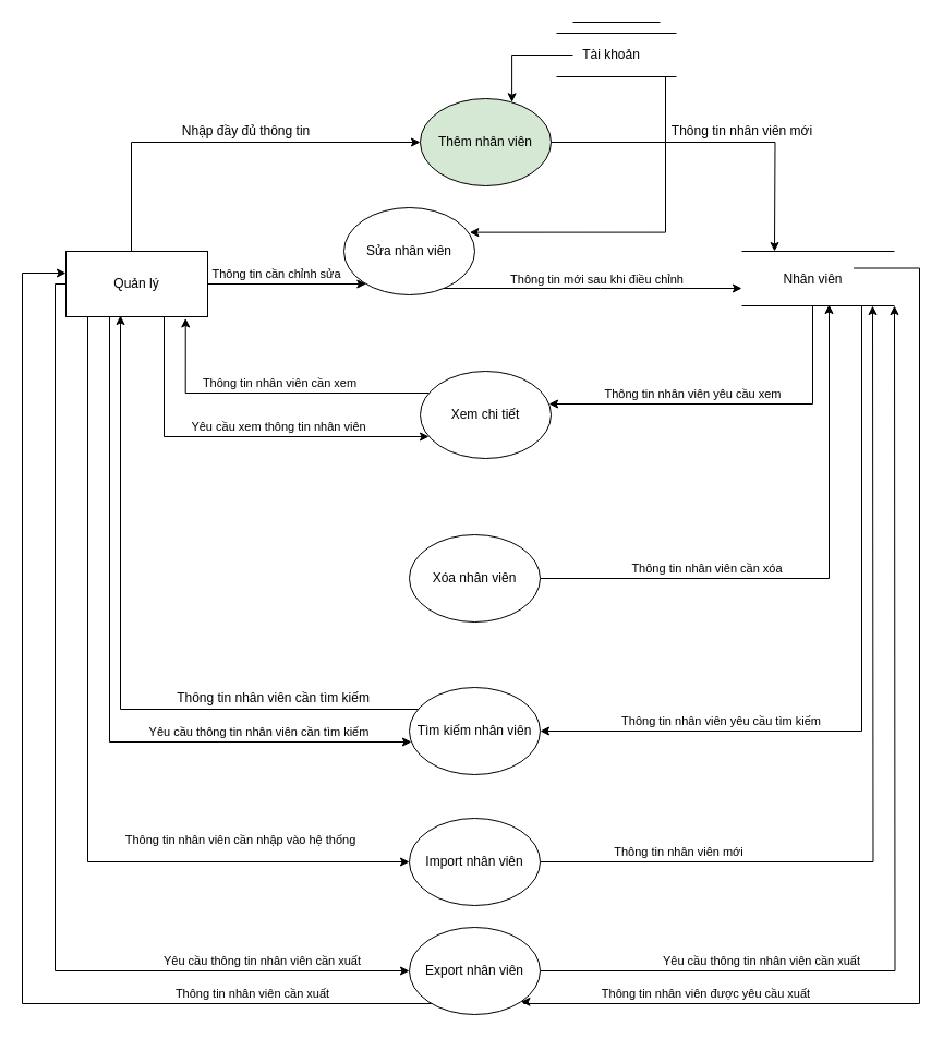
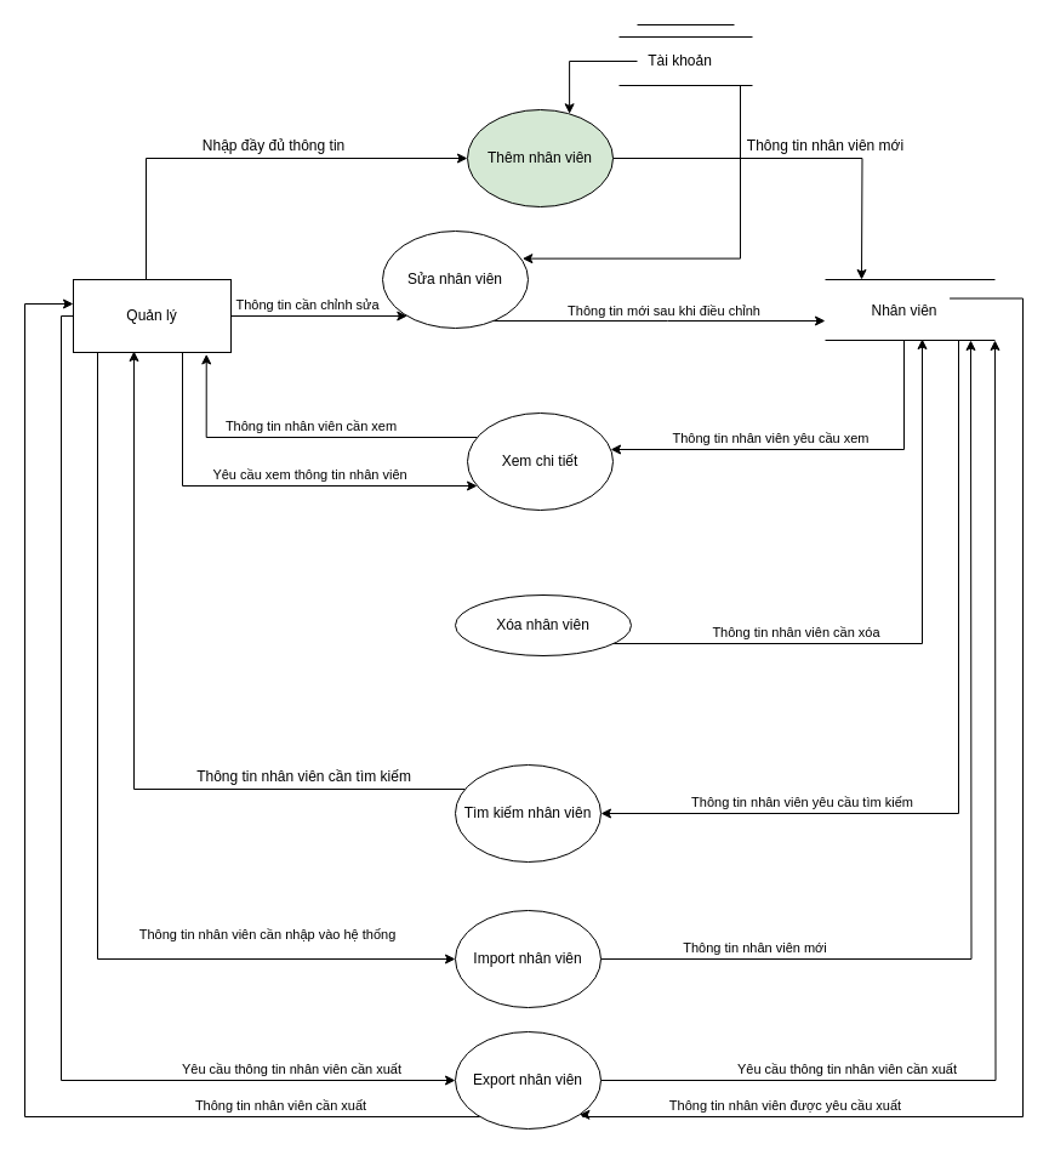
- <mxCell id="29" value="Xóa nhân viên" style="ellipse;whiteSpace=wrap;html=1;" parent="1" vertex="1"><mxGeometry x="375" y="490" width="120" height="80" as="geometry" /></mxCell>
+ <mxCell id="29" value="Xóa nhân viên" style="ellipse;whiteSpace=wrap;html=1;" parent="1" vertex="1"><mxGeometry x="375" y="490" width="145" height="50" as="geometry" /></mxCell>
- <mxCell id="7" style="edgeStyle=orthogonalEdgeStyle;rounded=0;orthogonalLoop=1;jettySize=auto;html=1;" parent="1" source="12" target="31" edge="1"><mxGeometry relative="1" as="geometry"><Array as="points"><mxPoint x="100" y="680" /></Array></mxGeometry></mxCell>
- <mxCell id="8" value="Yêu cầu thông tin nhân viên cần tìm kiếm" style="edgeLabel;html=1;align=center;verticalAlign=middle;resizable=0;points=[];" parent="7" vertex="1" connectable="0"><mxGeometry x="0.606" y="-2" relative="1" as="geometry"><mxPoint x="-10" y="-12" as="offset" /></mxGeometry></mxCell>
